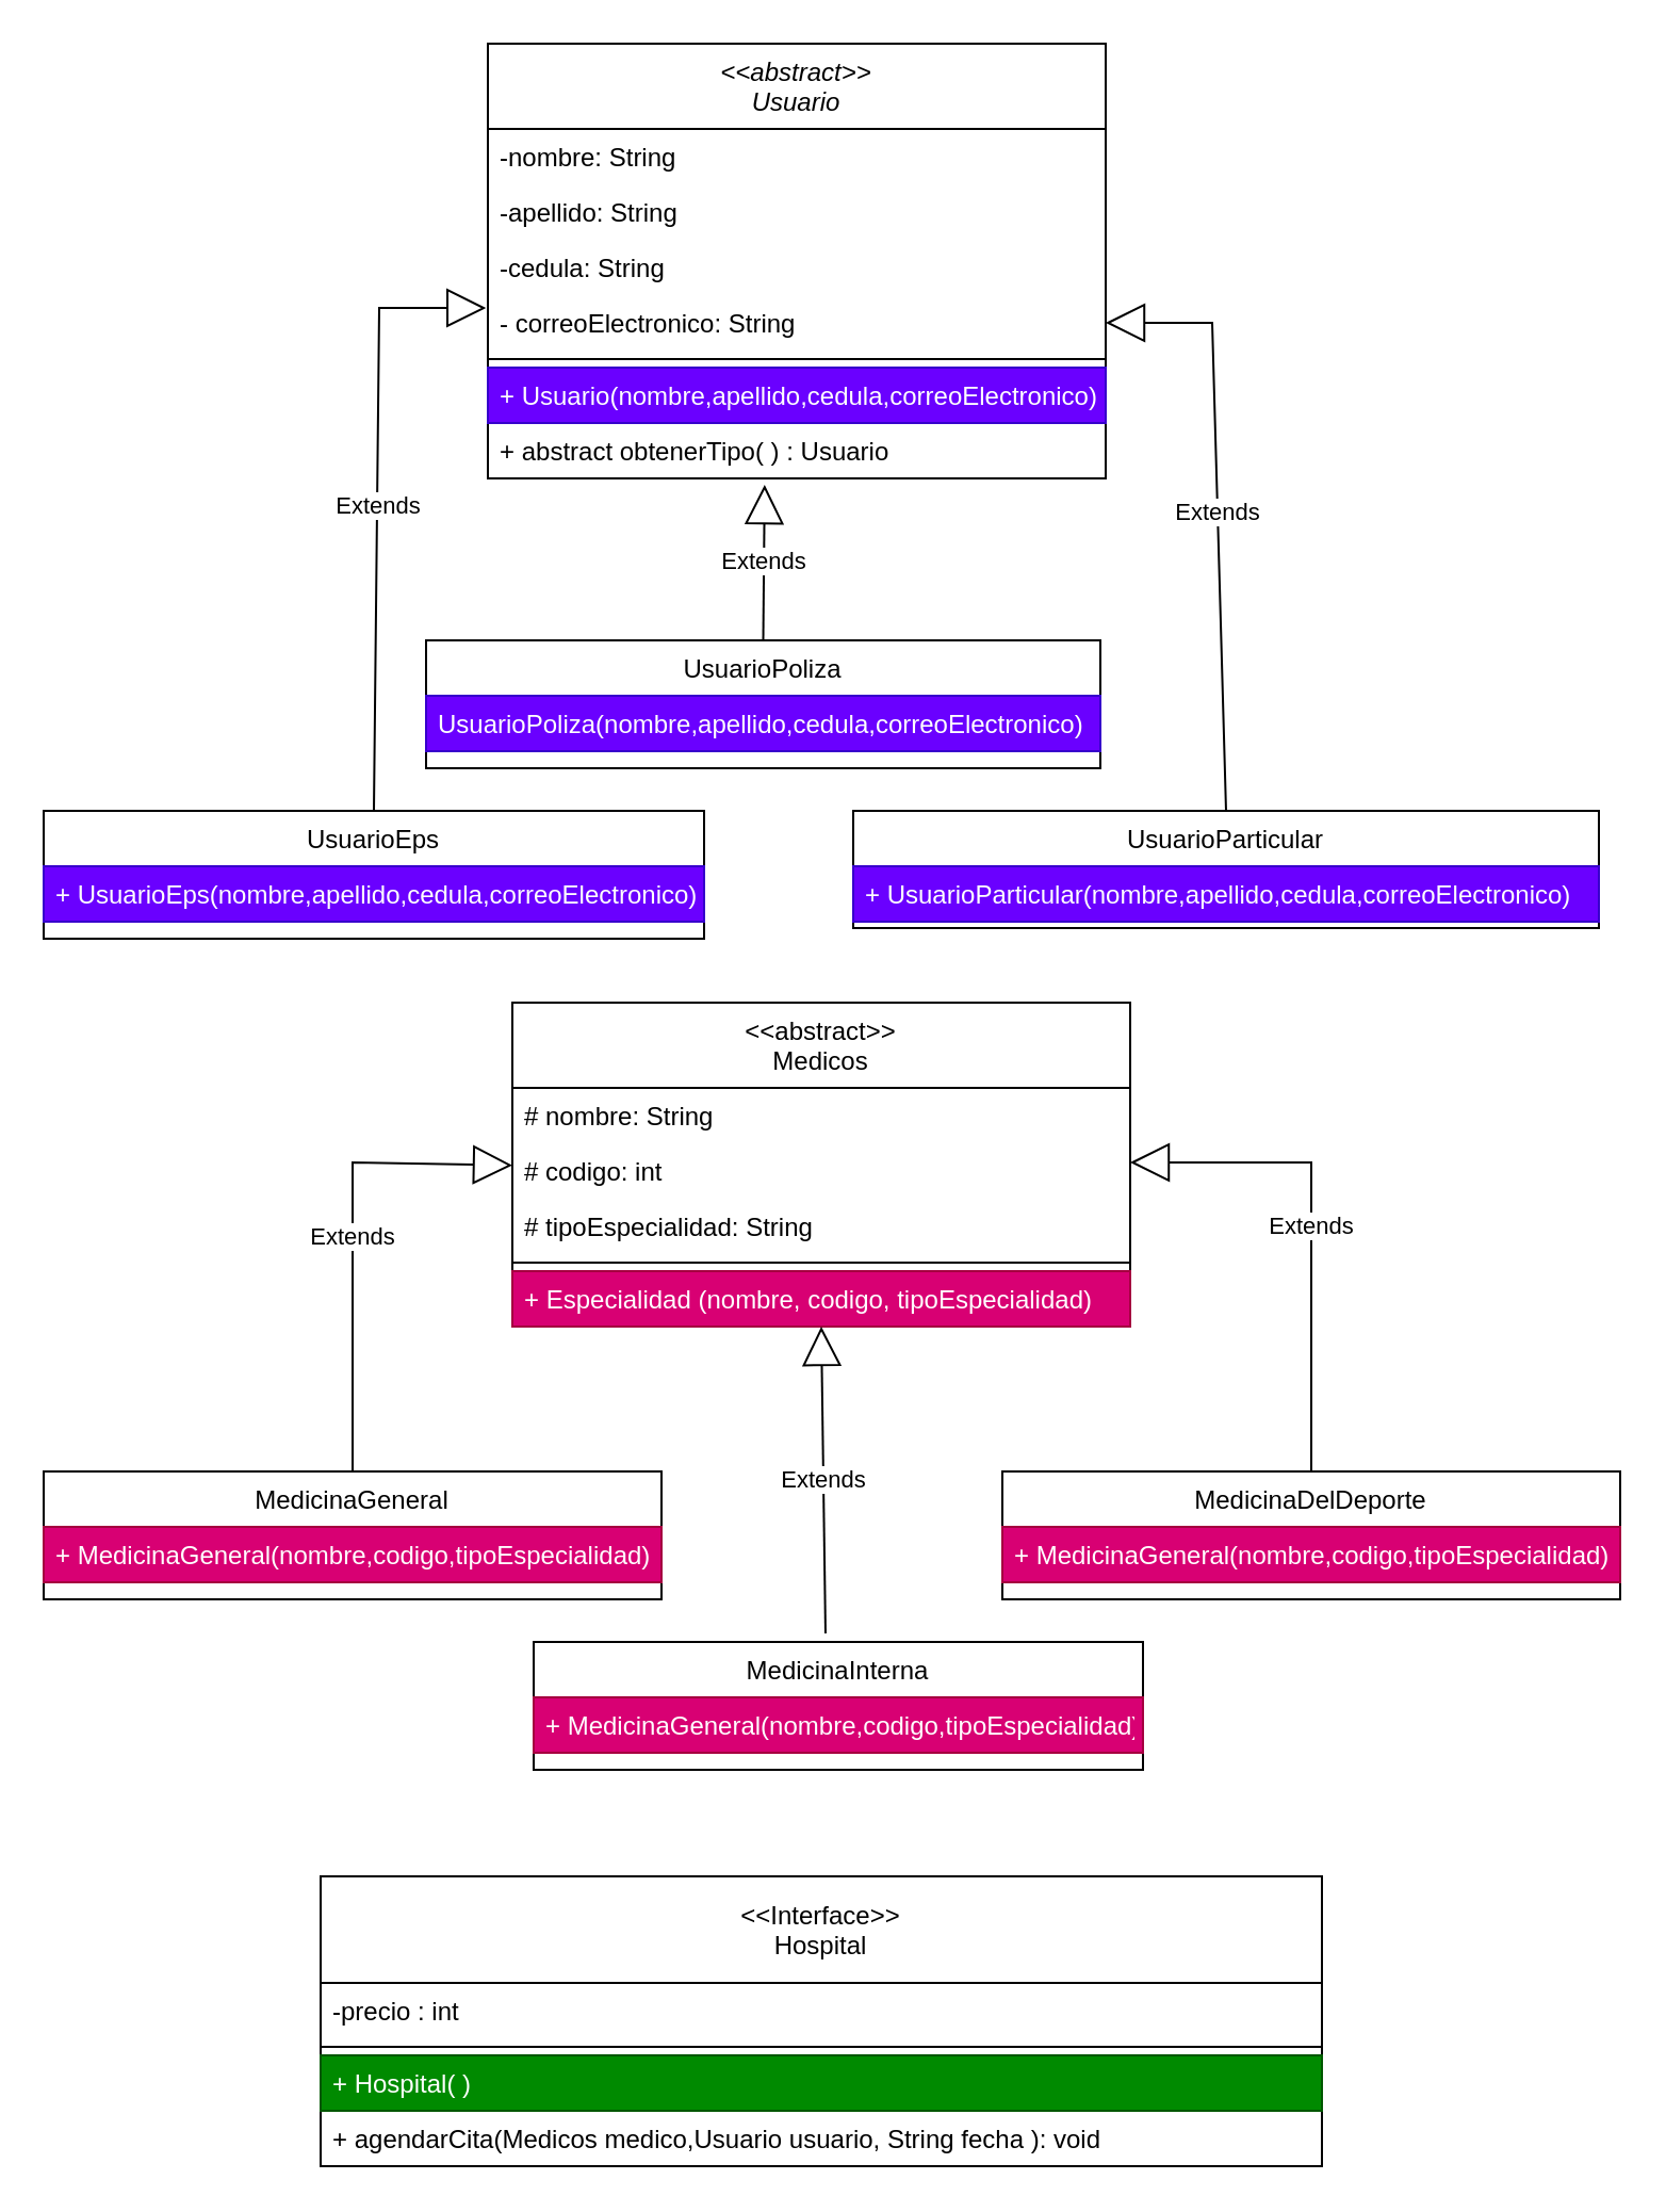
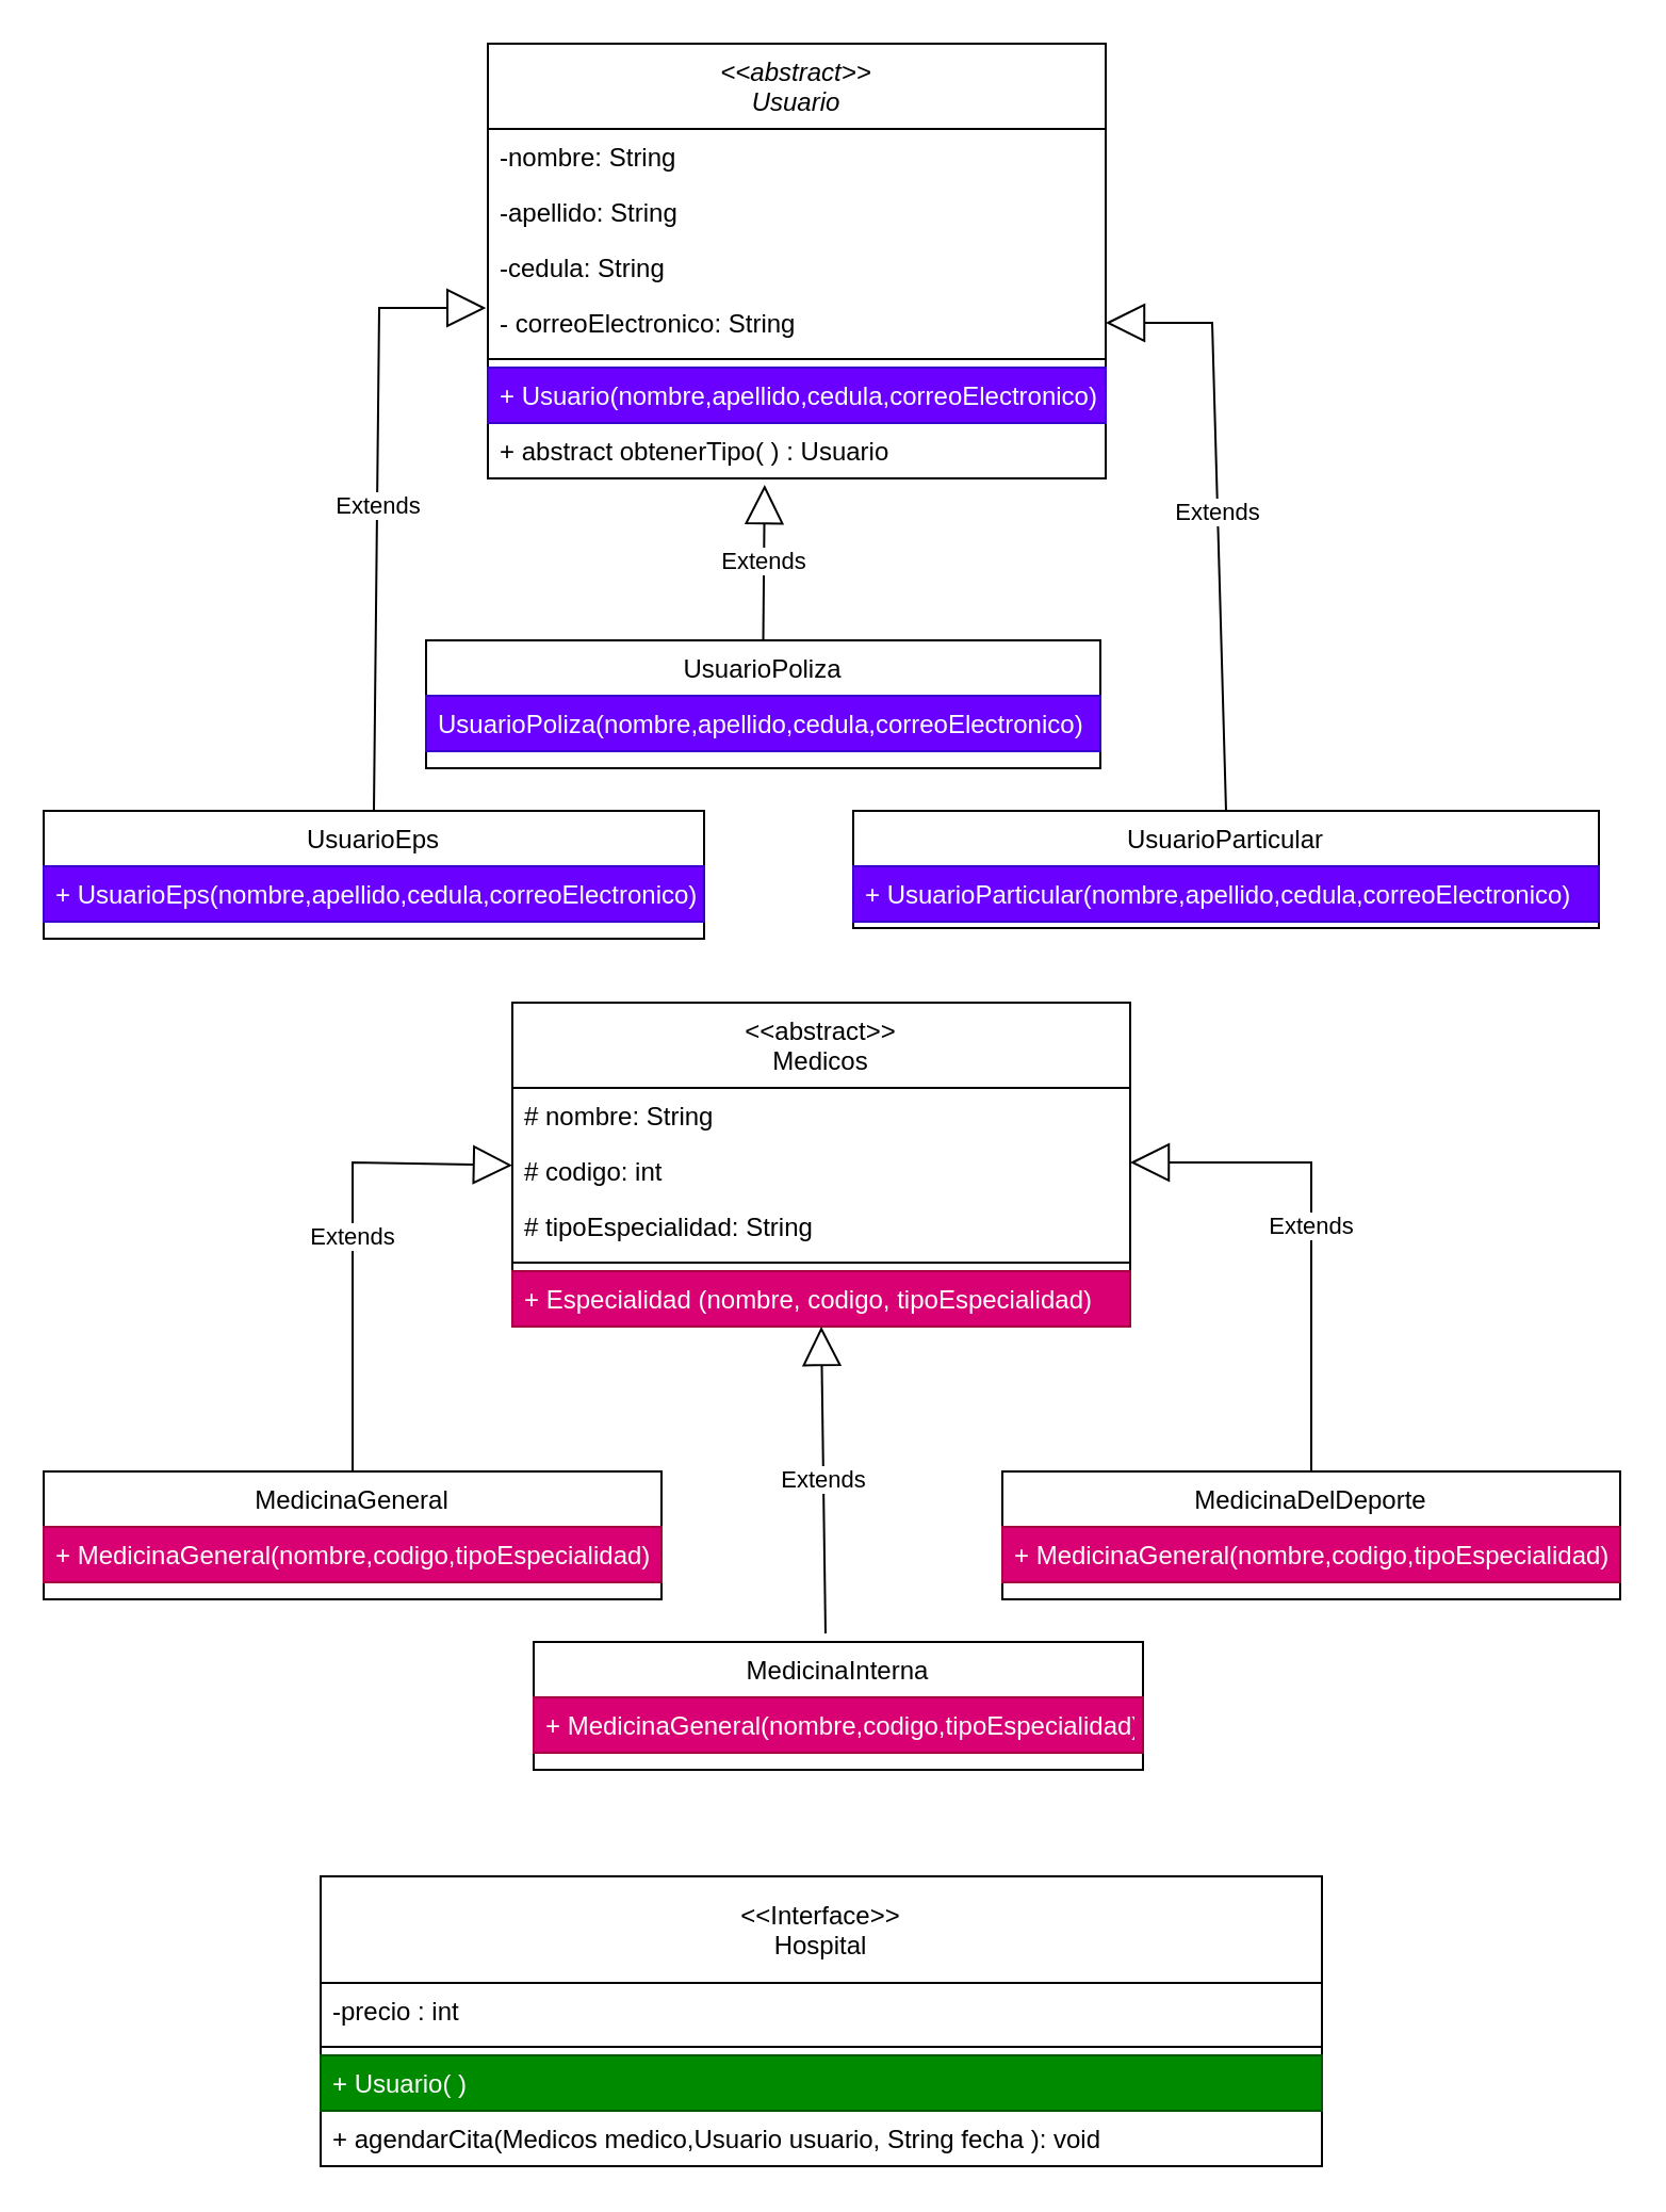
- <mxCell id="37" value="+ Hospital( )" style="text;strokeColor=#005700;fillColor=#008a00;align=left;verticalAlign=top;spacingLeft=4;spacingRight=4;overflow=hidden;rotatable=0;points=[[0,0.5],[1,0.5]];portConstraint=eastwest;fontColor=#ffffff;" parent="34" vertex="1"><mxGeometry y="84" width="470" height="26" as="geometry" /></mxCell>
+ <mxCell id="37" value="+ Usuario( )" style="text;strokeColor=#005700;fillColor=#008a00;align=left;verticalAlign=top;spacingLeft=4;spacingRight=4;overflow=hidden;rotatable=0;points=[[0,0.5],[1,0.5]];portConstraint=eastwest;fontColor=#ffffff;" parent="34" vertex="1"><mxGeometry y="84" width="470" height="26" as="geometry" /></mxCell>
